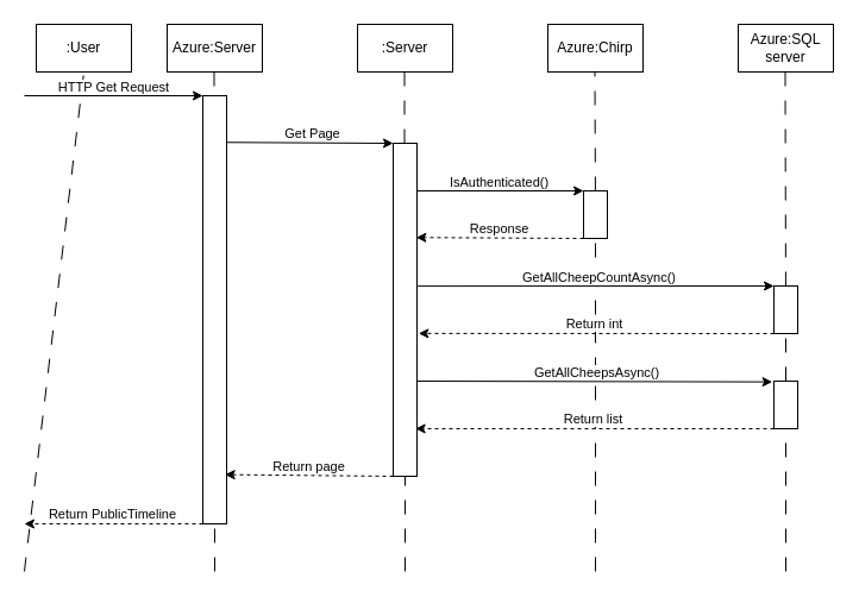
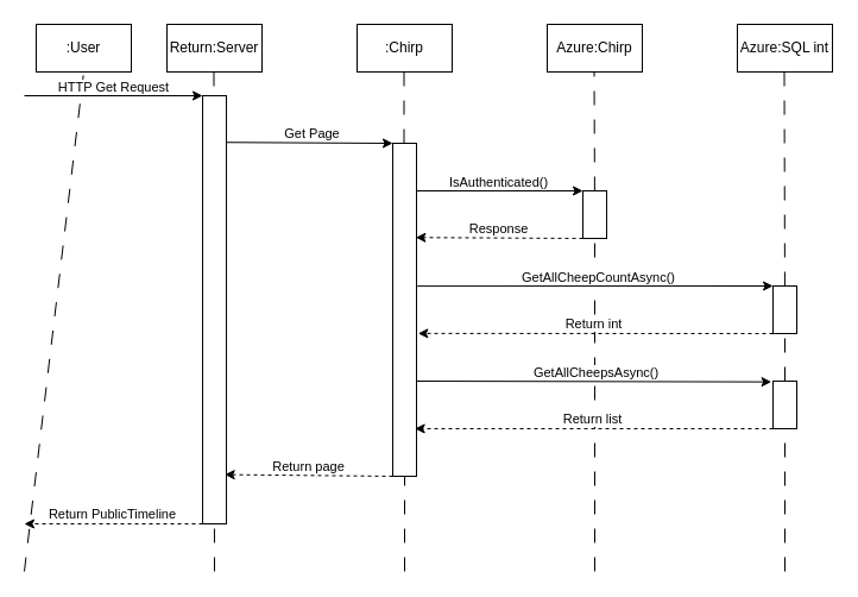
- <mxCell id="3" value="Azure:Server" style="rounded=0;whiteSpace=wrap;html=1;" vertex="1" parent="1"><mxGeometry x="140" y="20" width="80" height="40" as="geometry" /></mxCell>
+ <mxCell id="3" value="Return:Server" style="rounded=0;whiteSpace=wrap;html=1;" vertex="1" parent="1"><mxGeometry x="140" y="20" width="80" height="40" as="geometry" /></mxCell>
- <mxCell id="4" value=":Server" style="rounded=0;whiteSpace=wrap;html=1;" vertex="1" parent="1"><mxGeometry x="300" y="20" width="80" height="40" as="geometry" /></mxCell>
+ <mxCell id="4" value=":Chirp" style="rounded=0;whiteSpace=wrap;html=1;" vertex="1" parent="1"><mxGeometry x="300" y="20" width="80" height="40" as="geometry" /></mxCell>
- <mxCell id="6" value="Azure:SQL server" style="rounded=0;whiteSpace=wrap;html=1;" vertex="1" parent="1"><mxGeometry x="620" y="20" width="80" height="40" as="geometry" /></mxCell>
+ <mxCell id="6" value="Azure:SQL int" style="rounded=0;whiteSpace=wrap;html=1;" vertex="1" parent="1"><mxGeometry x="620" y="20" width="80" height="40" as="geometry" /></mxCell>
